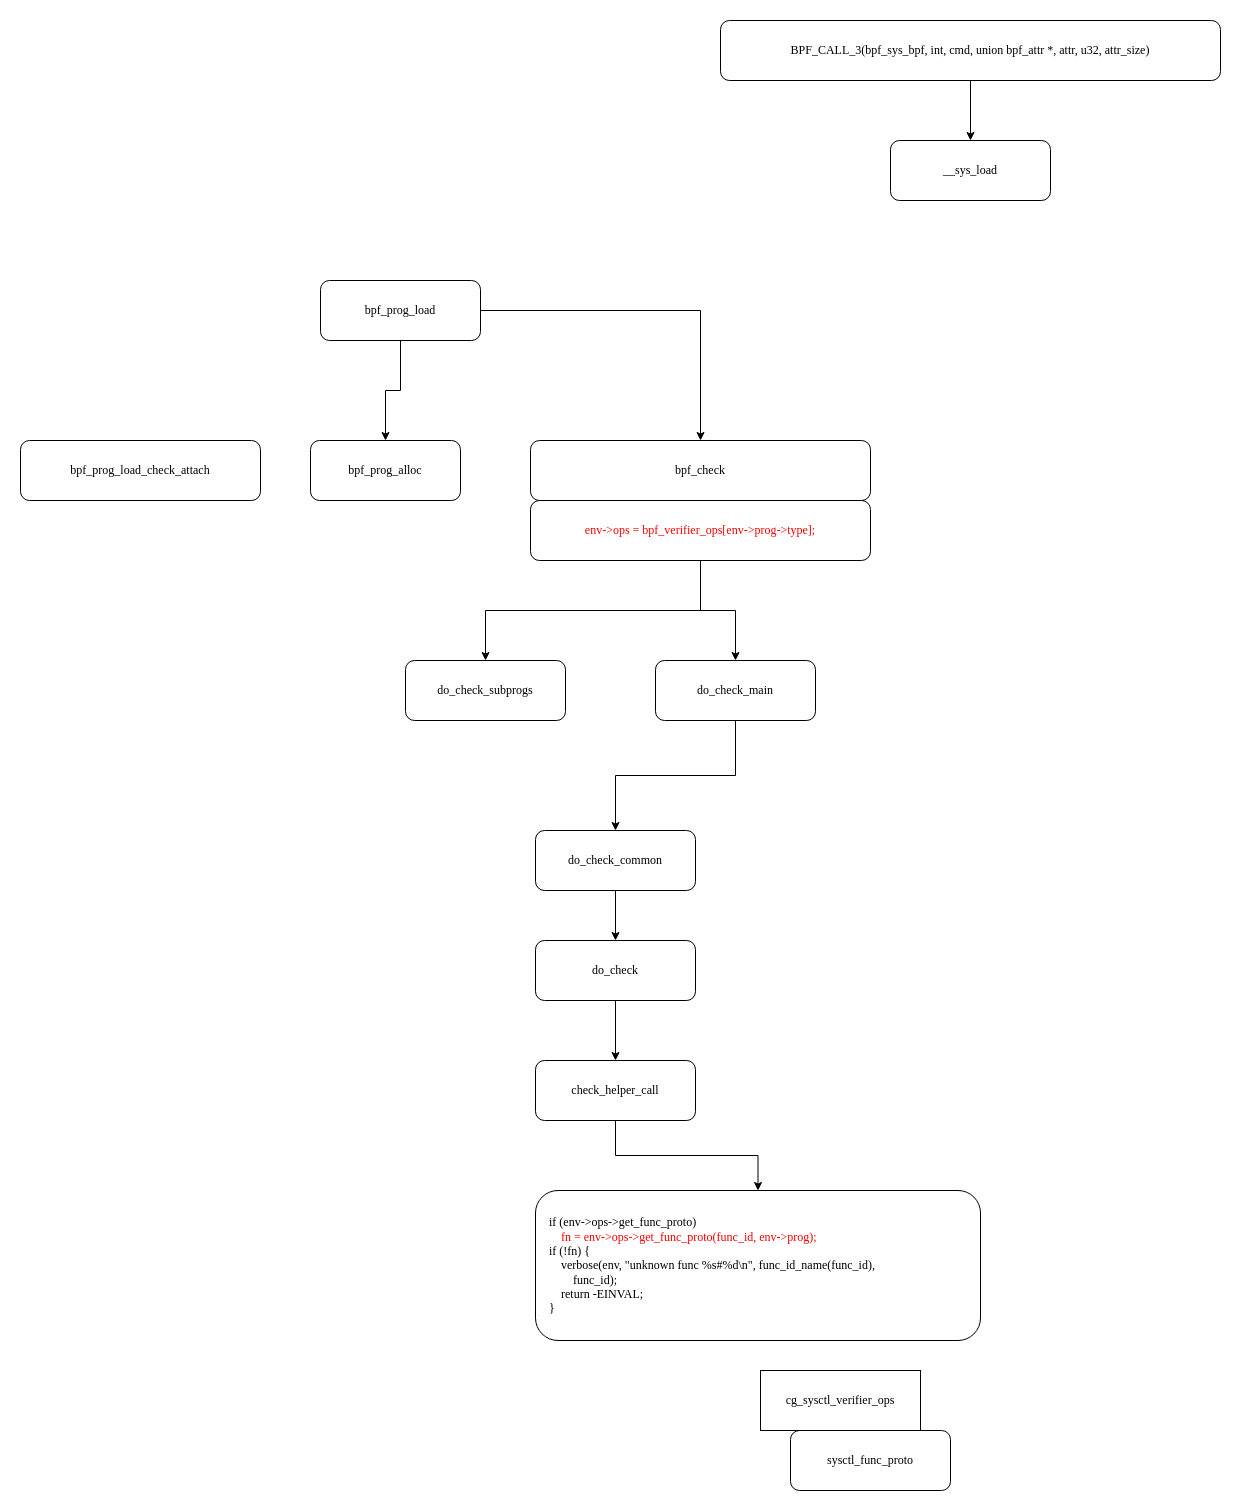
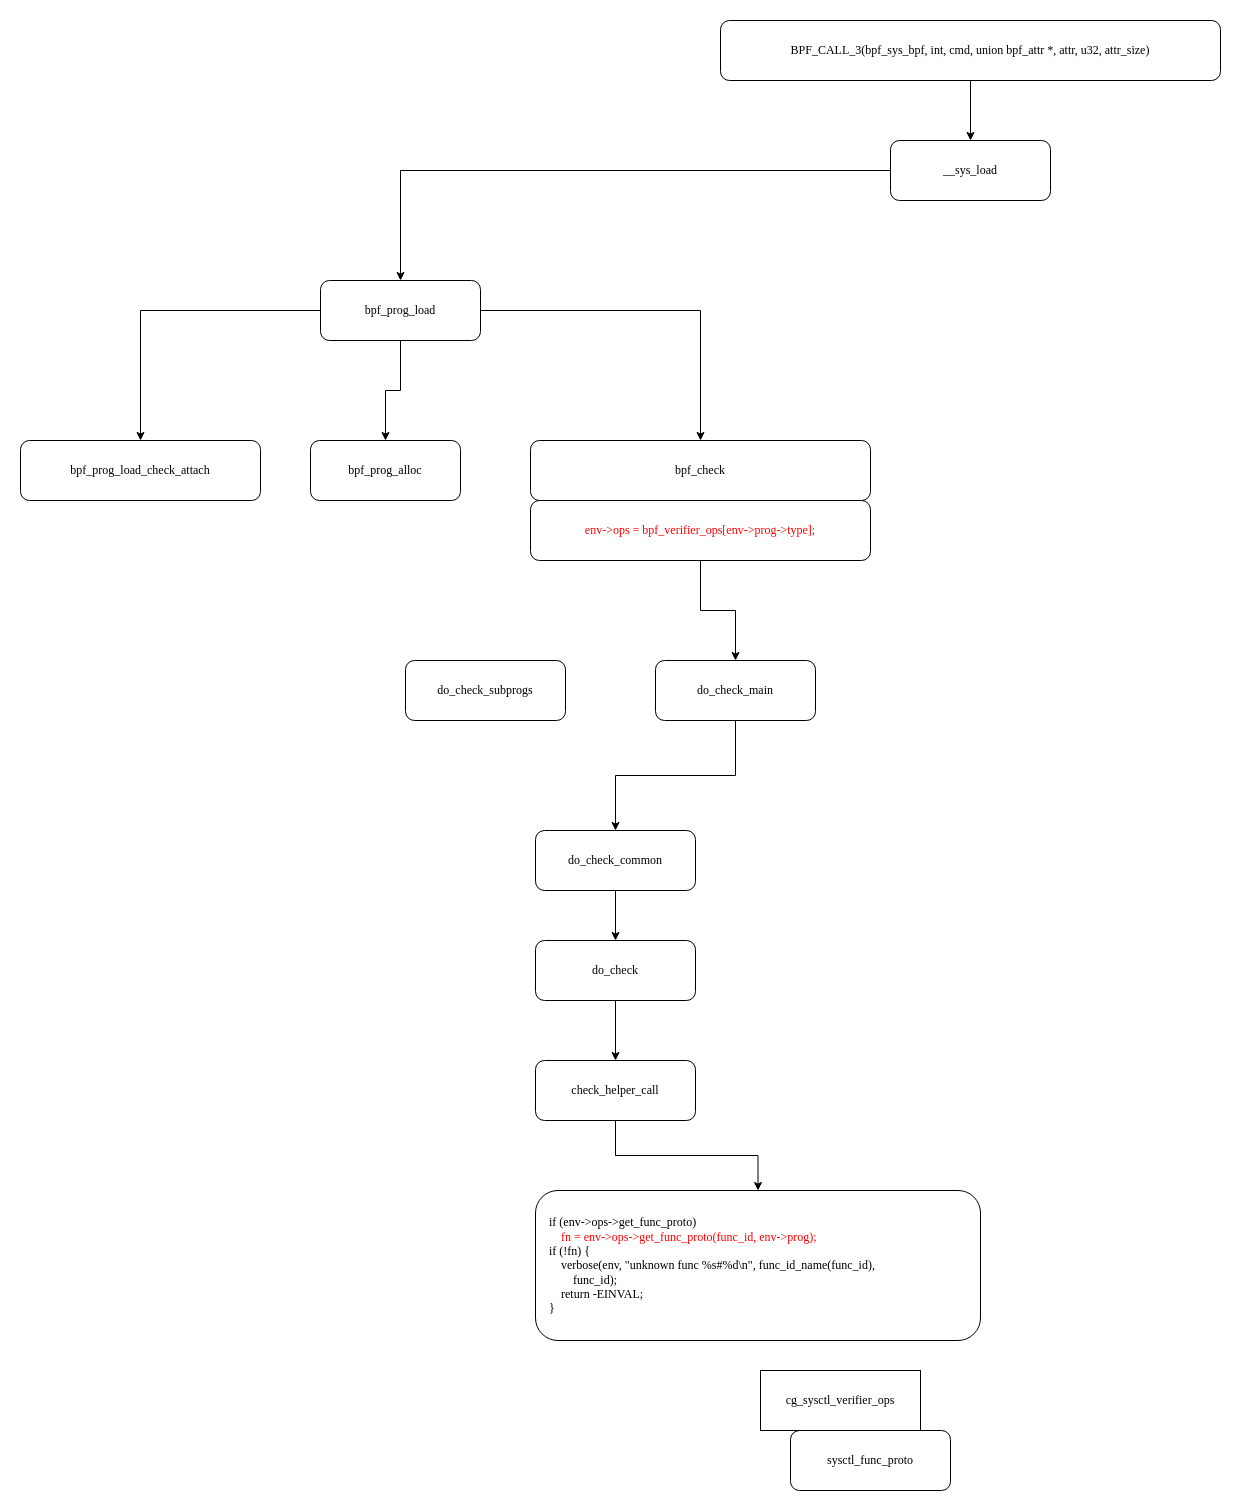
+ <mxCell id="16" style="edgeStyle=orthogonalEdgeStyle;rounded=0;orthogonalLoop=1;jettySize=auto;html=1;" parent="1" source="17" target="15" edge="1"><mxGeometry relative="1" as="geometry" /></mxCell>
+ <mxCell id="12" style="edgeStyle=orthogonalEdgeStyle;rounded=0;orthogonalLoop=1;jettySize=auto;html=1;" parent="1" source="15" target="20" edge="1"><mxGeometry relative="1" as="geometry" /></mxCell>
- <mxCell id="22" style="edgeStyle=orthogonalEdgeStyle;rounded=0;orthogonalLoop=1;jettySize=auto;html=1;" parent="1" source="24" target="10" edge="1"><mxGeometry relative="1" as="geometry" /></mxCell>
